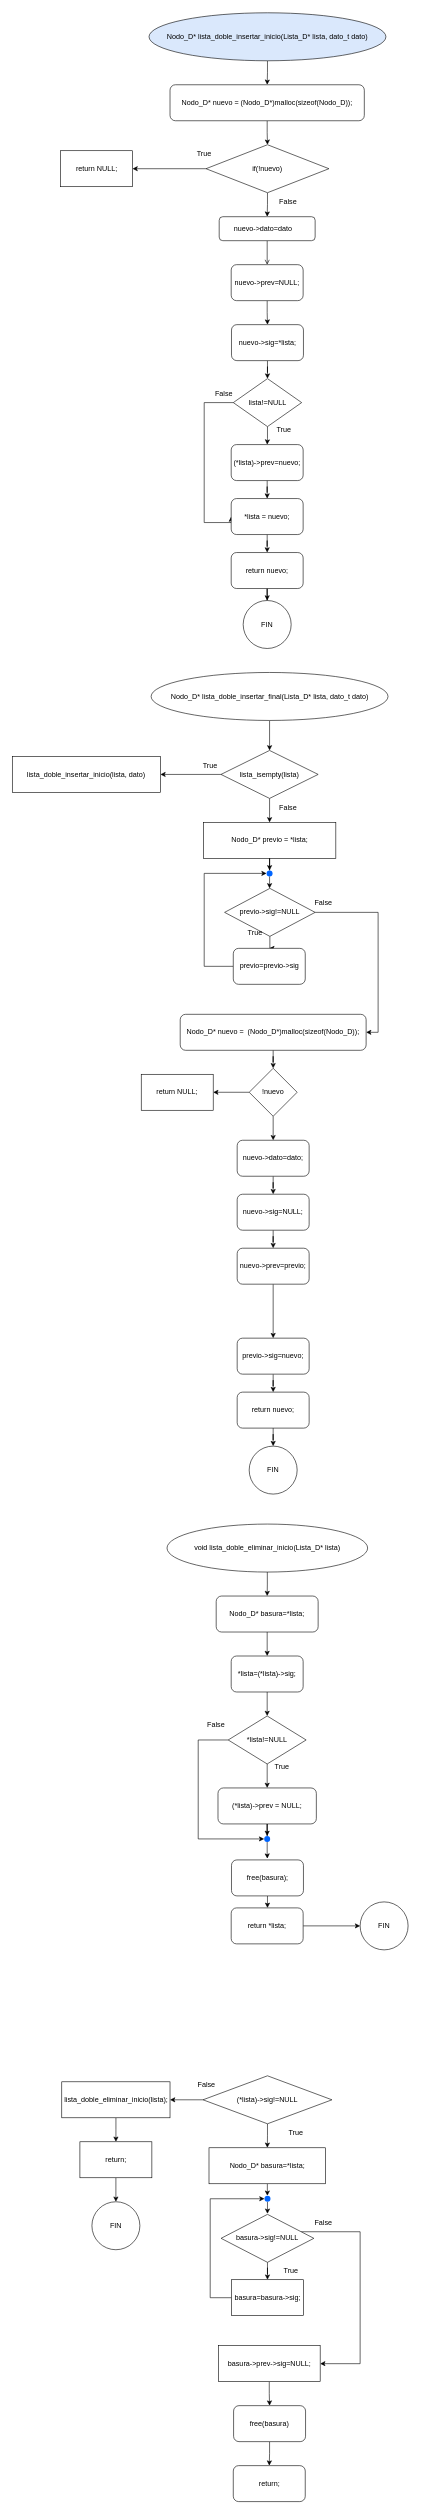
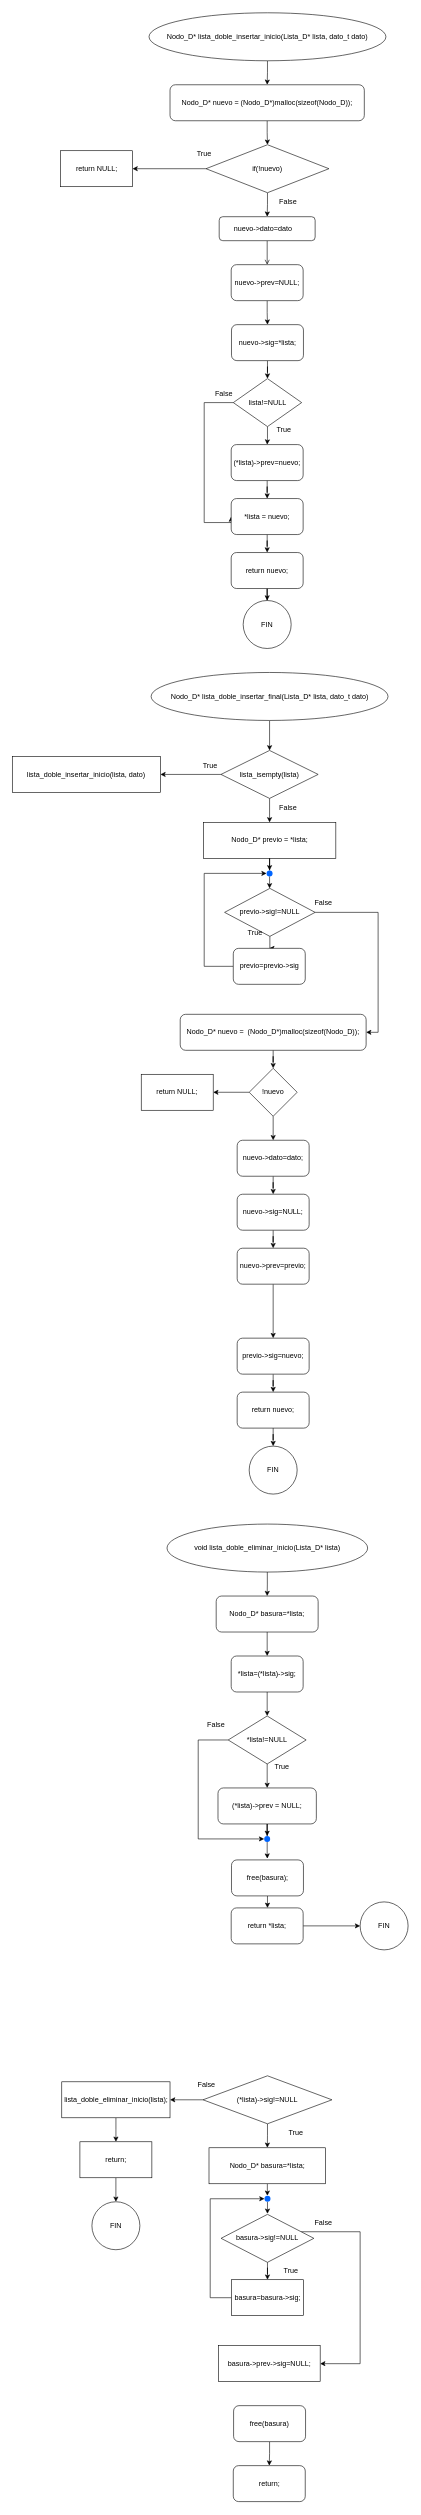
- <mxCell id="3" value="Nodo_D* lista_doble_insertar_inicio(Lista_D* lista, dato_t dato)" style="ellipse;whiteSpace=wrap;html=1;fillColor=#dae8fc;" parent="1" vertex="1"><mxGeometry x="248" y="20" width="395" height="80" as="geometry" /></mxCell>
+ <mxCell id="3" value="Nodo_D* lista_doble_insertar_inicio(Lista_D* lista, dato_t dato)" style="ellipse;whiteSpace=wrap;html=1;" parent="1" vertex="1"><mxGeometry x="248" y="20" width="395" height="80" as="geometry" /></mxCell>
- <mxCell id="92" style="edgeStyle=orthogonalEdgeStyle;rounded=0;orthogonalLoop=1;jettySize=auto;html=1;entryX=0.5;entryY=0;entryDx=0;entryDy=0;" parent="1" source="93" target="95" edge="1"><mxGeometry relative="1" as="geometry" /></mxCell>
